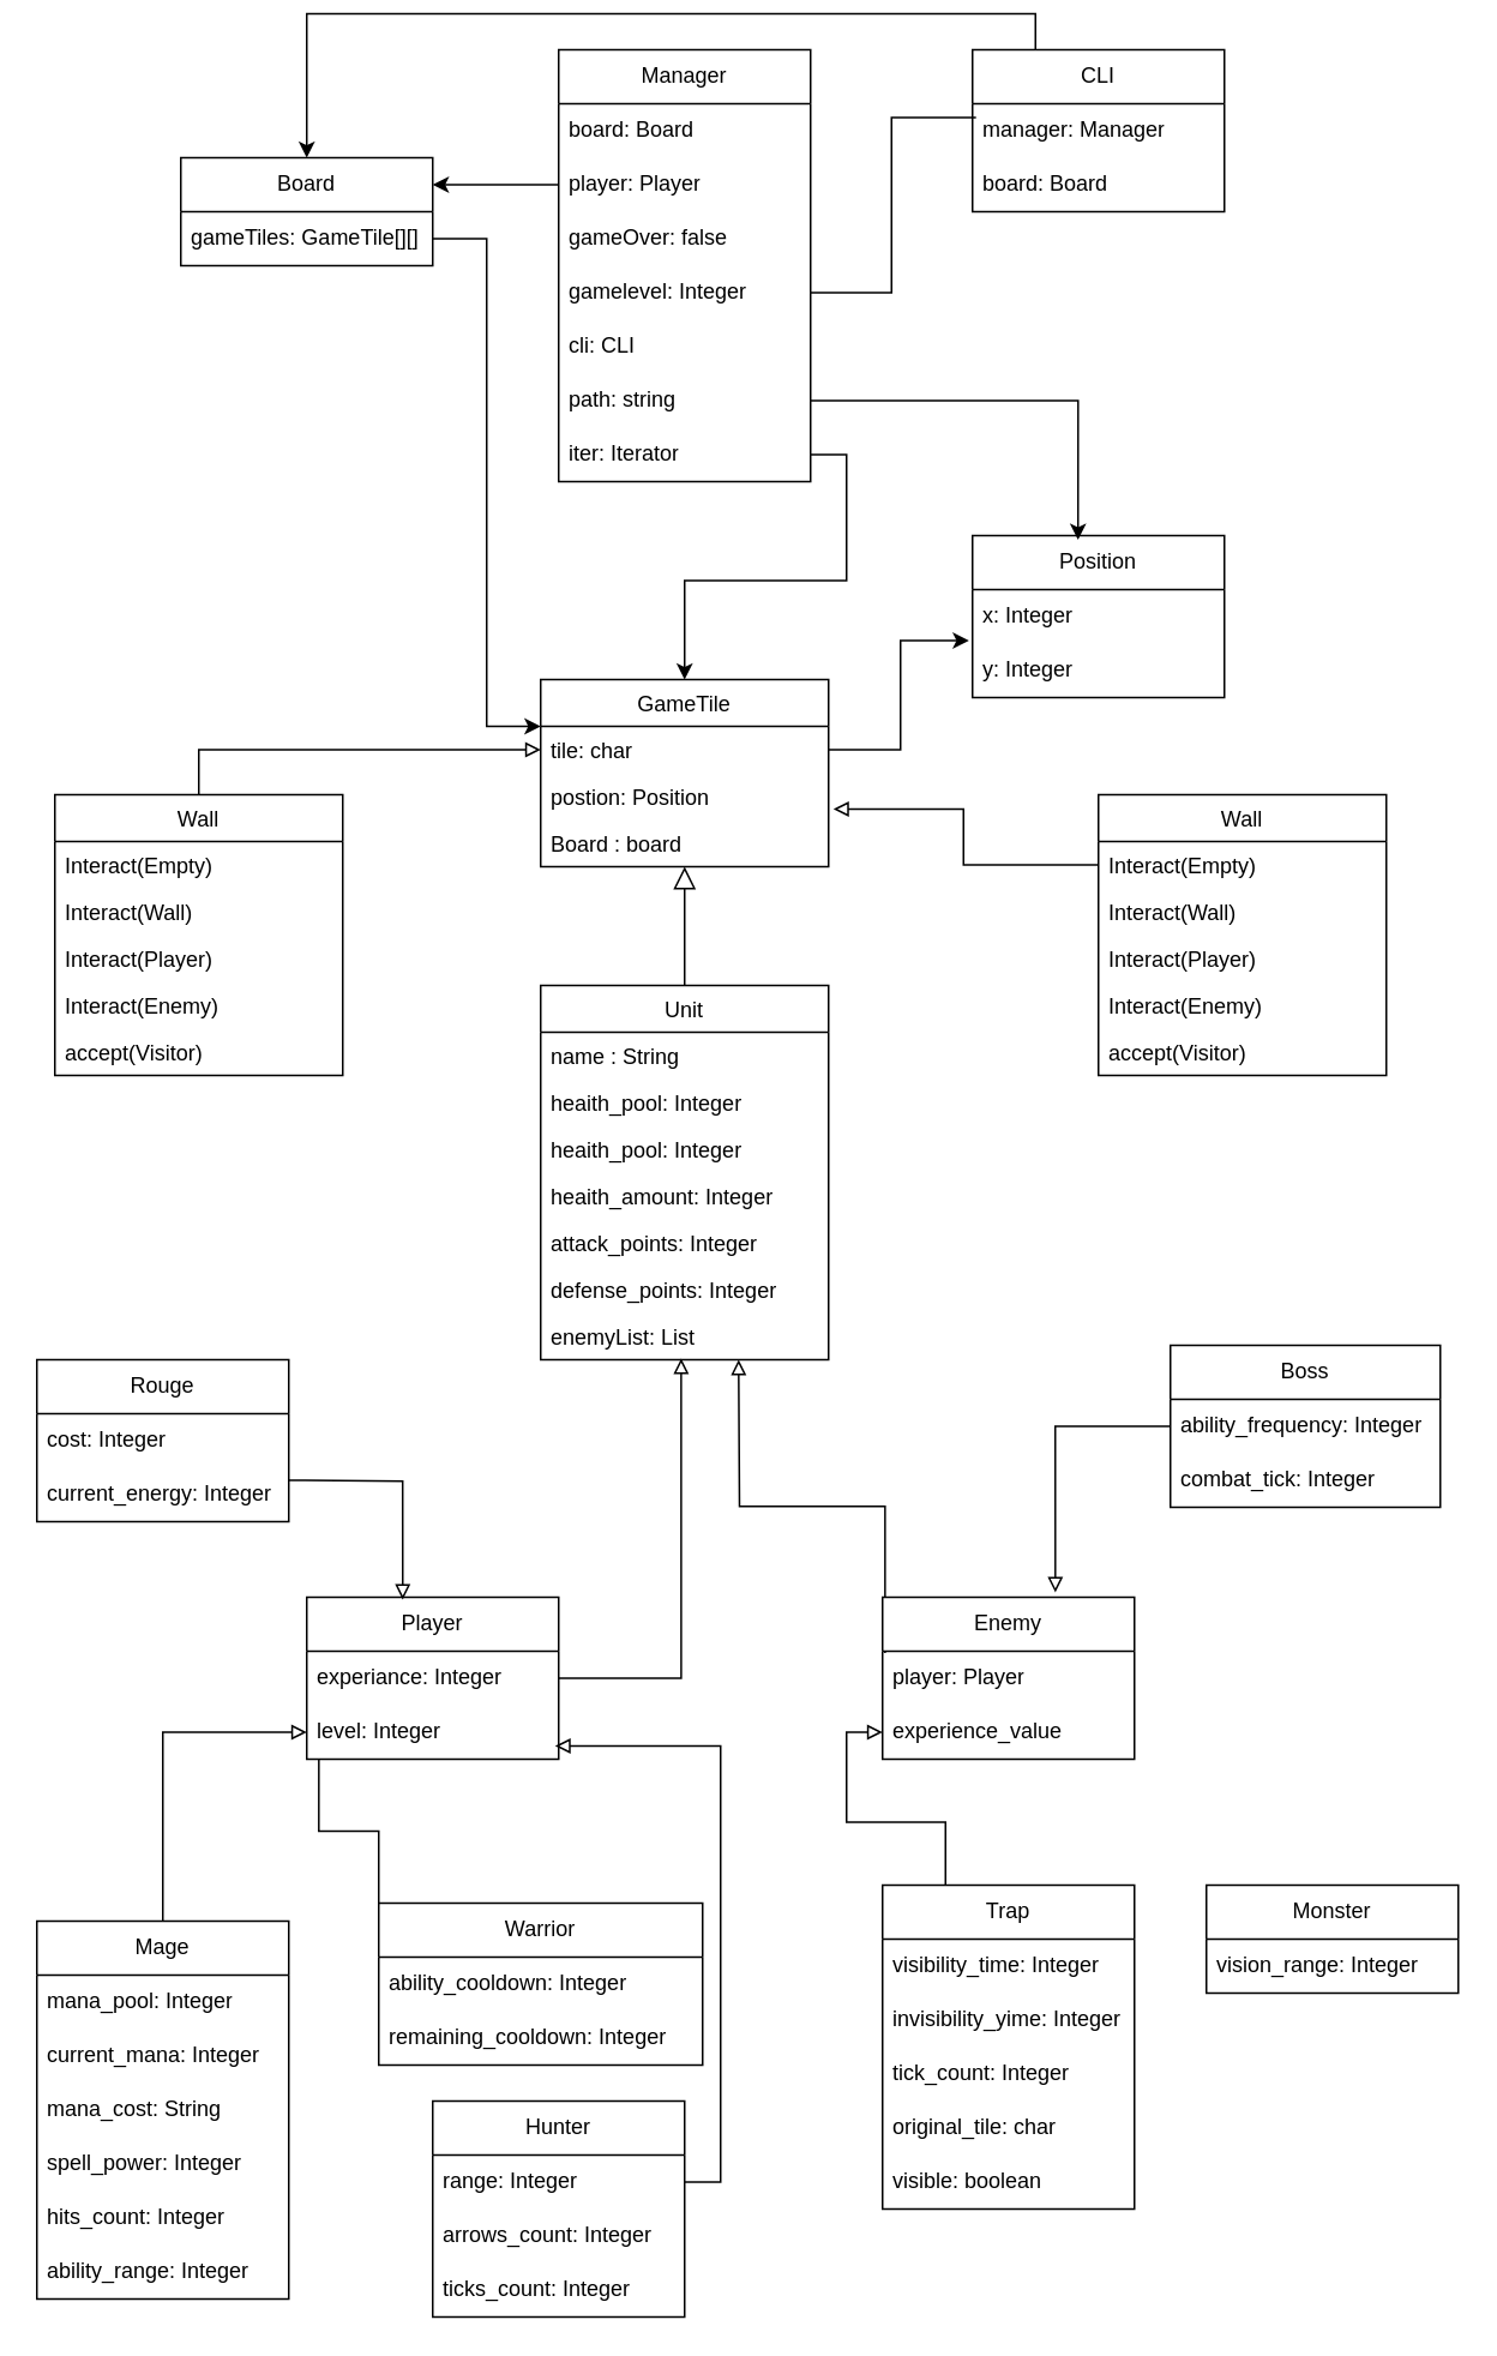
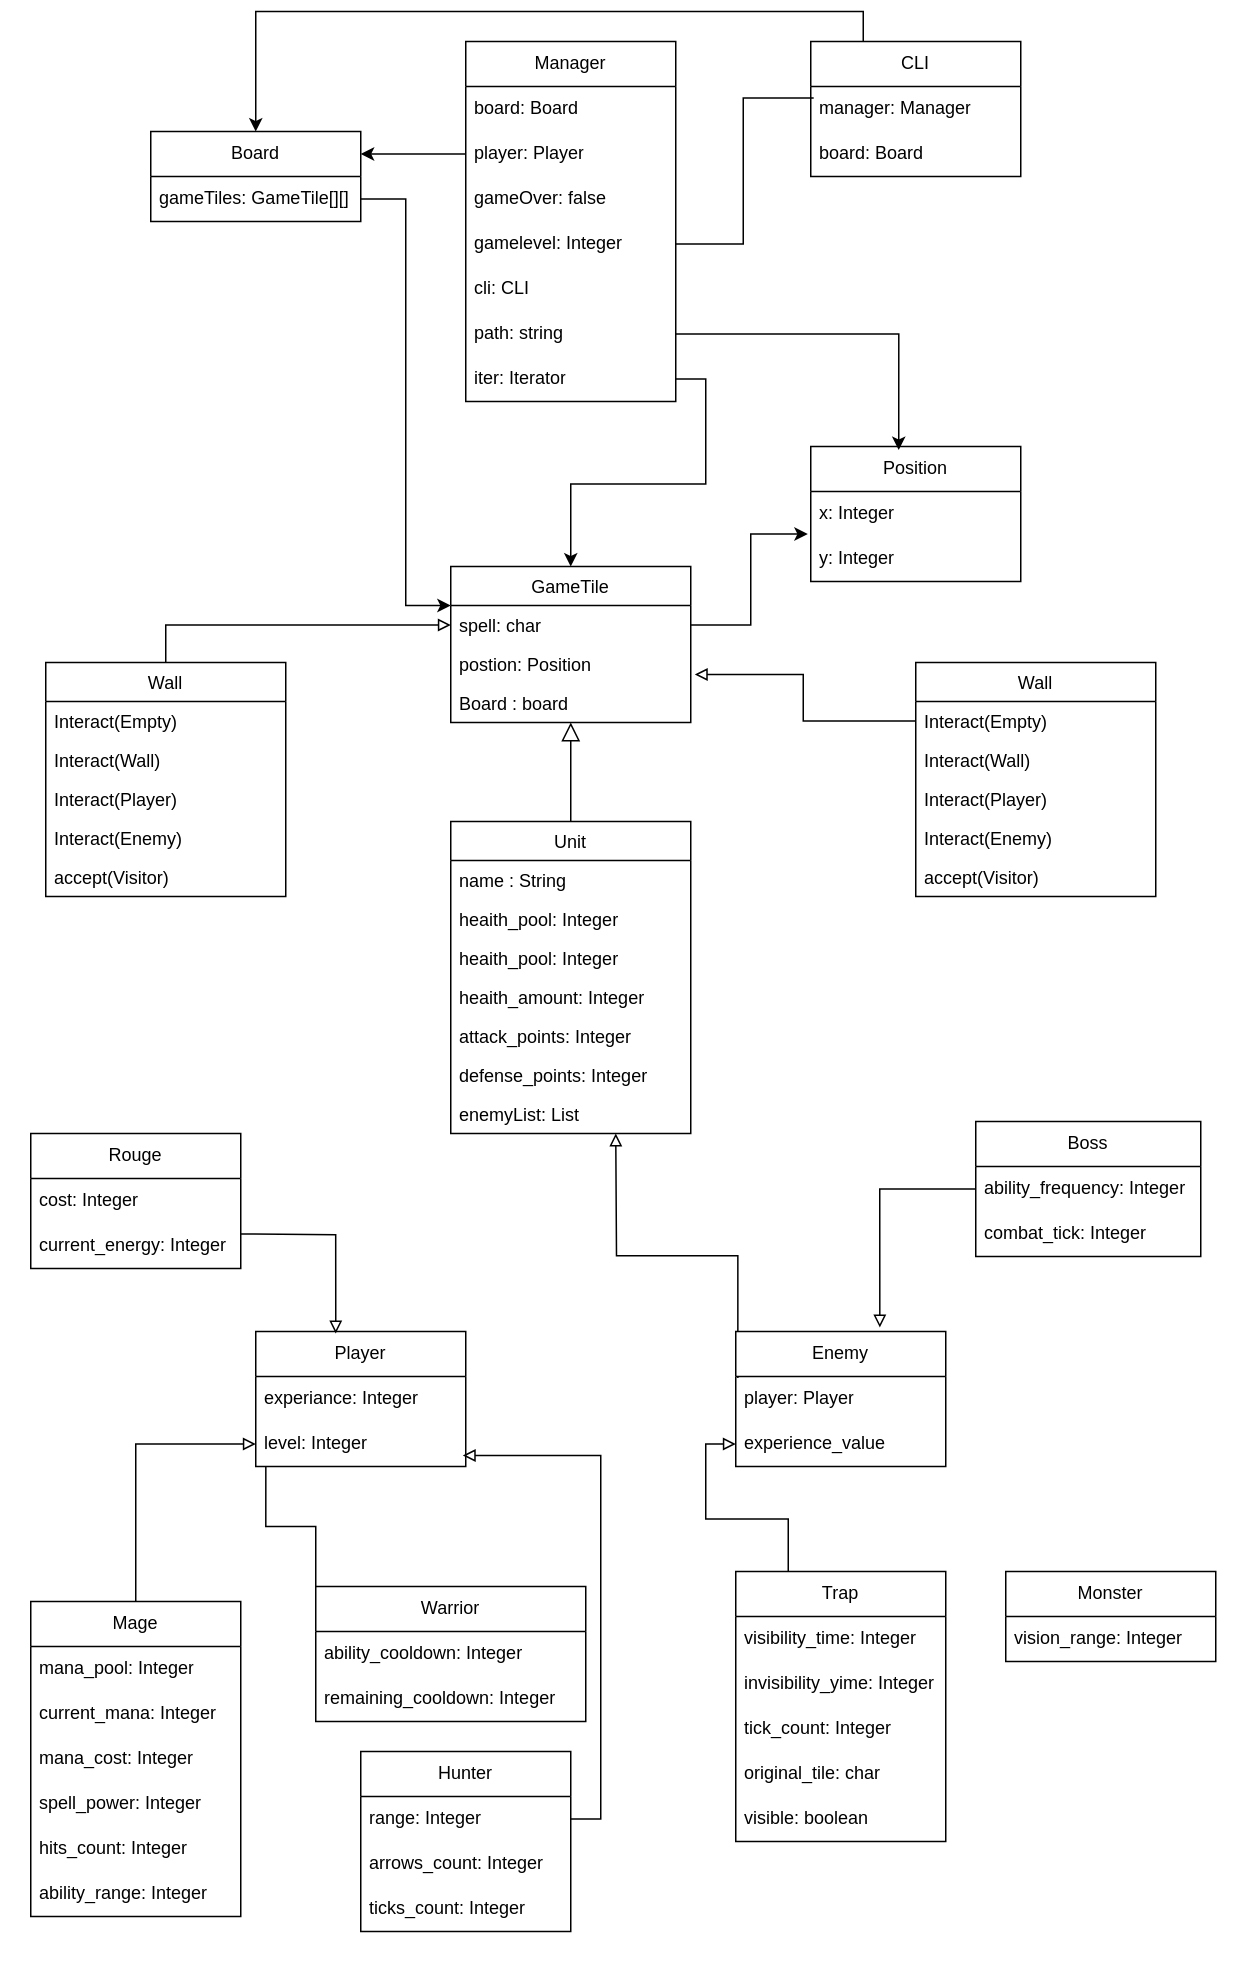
- <mxCell id="3" value="tile: char" style="text;align=left;verticalAlign=top;spacingLeft=4;spacingRight=4;overflow=hidden;rotatable=0;points=[[0,0.5],[1,0.5]];portConstraint=eastwest;" parent="2" vertex="1"><mxGeometry y="26" width="160" height="26" as="geometry" /></mxCell>
+ <mxCell id="3" value="spell: char" style="text;align=left;verticalAlign=top;spacingLeft=4;spacingRight=4;overflow=hidden;rotatable=0;points=[[0,0.5],[1,0.5]];portConstraint=eastwest;" parent="2" vertex="1"><mxGeometry y="26" width="160" height="26" as="geometry" /></mxCell>
- <mxCell id="32" style="edgeStyle=orthogonalEdgeStyle;rounded=0;orthogonalLoop=1;jettySize=auto;html=1;exitX=1;exitY=0.5;exitDx=0;exitDy=0;entryX=0.488;entryY=0.974;entryDx=0;entryDy=0;entryPerimeter=0;endArrow=block;endFill=0;" edge="1" parent="1" source="30" target="13"><mxGeometry relative="1" as="geometry" /></mxCell>
- <mxCell id="48" value="mana_cost: String" style="text;strokeColor=none;fillColor=none;align=left;verticalAlign=middle;spacingLeft=4;spacingRight=4;overflow=hidden;points=[[0,0.5],[1,0.5]];portConstraint=eastwest;rotatable=0;whiteSpace=wrap;html=1;" vertex="1" parent="45"><mxGeometry y="90" width="140" height="30" as="geometry" /></mxCell>
+ <mxCell id="48" value="mana_cost: Integer" style="text;strokeColor=none;fillColor=none;align=left;verticalAlign=middle;spacingLeft=4;spacingRight=4;overflow=hidden;points=[[0,0.5],[1,0.5]];portConstraint=eastwest;rotatable=0;whiteSpace=wrap;html=1;" vertex="1" parent="45"><mxGeometry y="90" width="140" height="30" as="geometry" /></mxCell>
